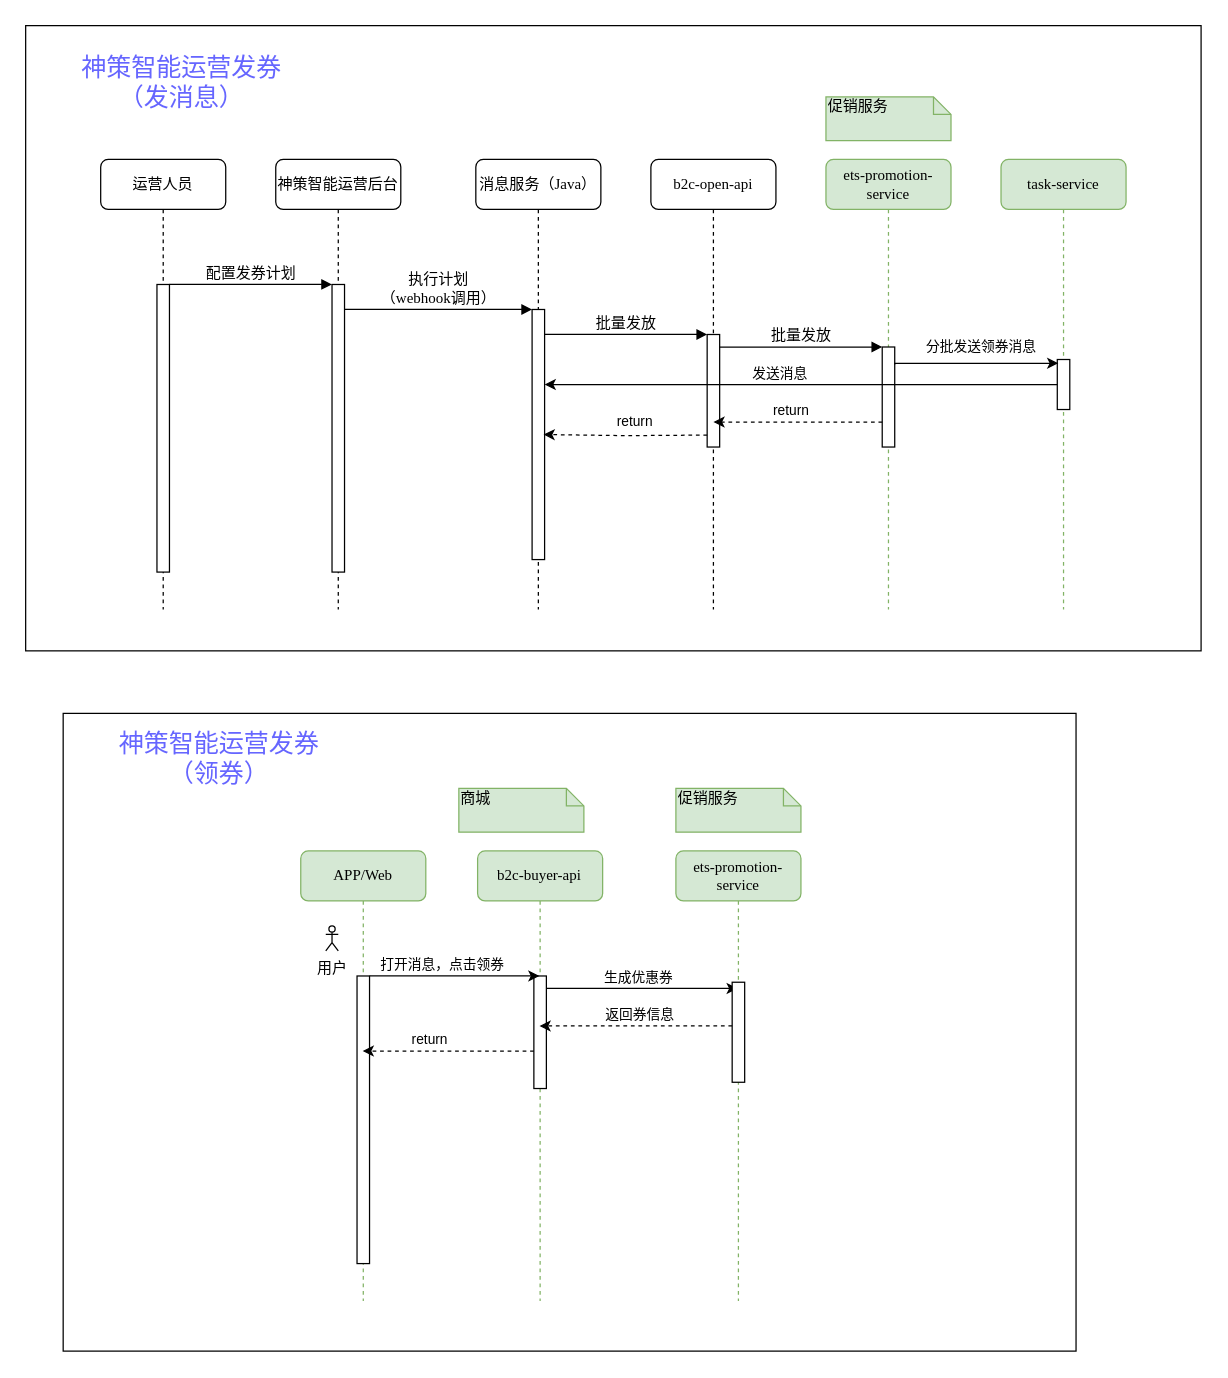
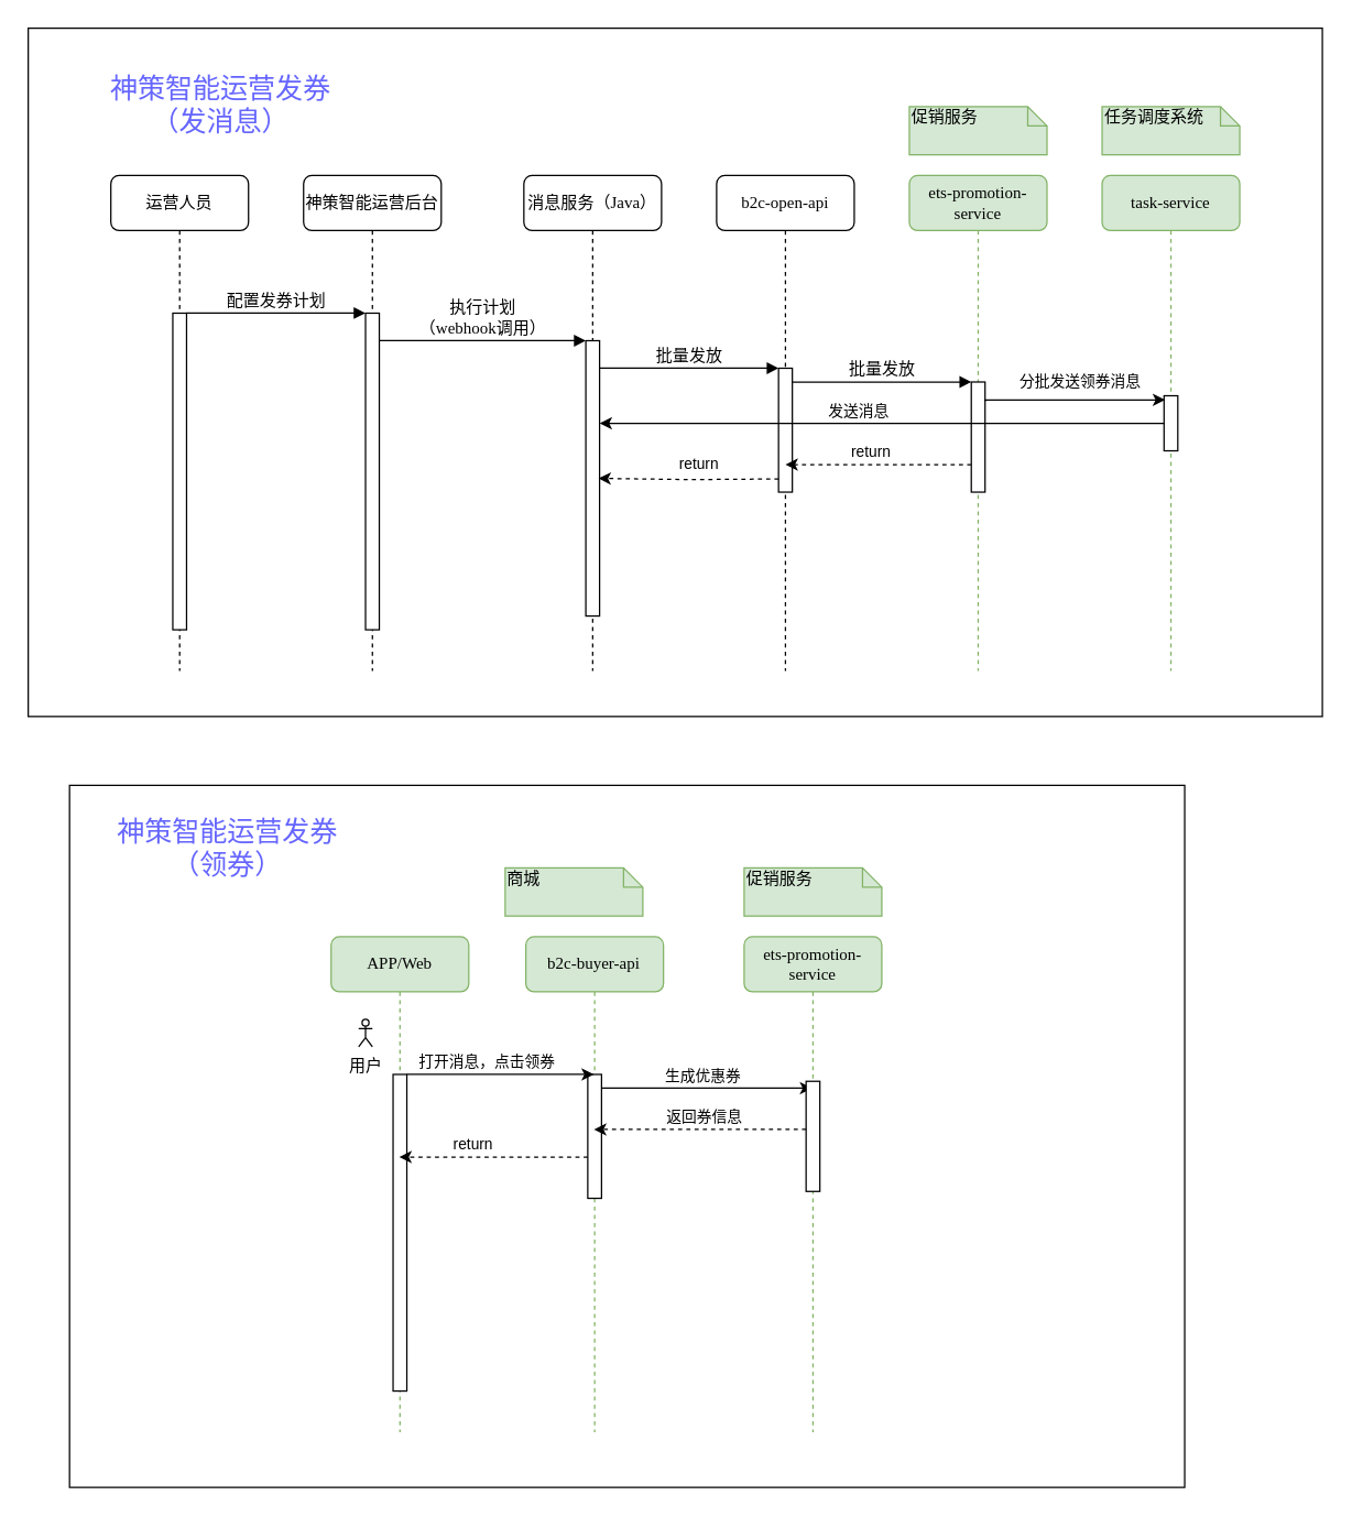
- <mxCell id="47" value="神策智能运营发券&lt;div&gt;（发消息）&lt;/div&gt;" style="text;html=1;align=center;verticalAlign=middle;whiteSpace=wrap;rounded=0;fontSize=20;fontColor=#6666FF;" vertex="1" parent="1"><mxGeometry x="60" y="40" width="170" height="50" as="geometry" /></mxCell>
+ <mxCell id="47" value="神策智能运营发券&lt;div&gt;（发消息）&lt;/div&gt;" style="text;html=1;align=center;verticalAlign=middle;whiteSpace=wrap;rounded=0;fontSize=20;fontColor=#6666FF;" vertex="1" parent="1"><mxGeometry x="75" y="50" width="170" height="50" as="geometry" /></mxCell>
+ <mxCell id="21" value="任务调度系统" style="shape=note;whiteSpace=wrap;html=1;size=14;verticalAlign=top;align=left;spacingTop=-6;rounded=0;shadow=0;comic=0;labelBackgroundColor=none;strokeWidth=1;fontFamily=Verdana;fontSize=12;fillColor=#d5e8d4;strokeColor=#82b366;" parent="1" vertex="1"><mxGeometry x="800" y="77" width="100" height="35" as="geometry" /></mxCell>
- <mxCell id="48" value="神策智能运营发券&lt;div&gt;（领券）&lt;/div&gt;" style="text;html=1;align=center;verticalAlign=middle;whiteSpace=wrap;rounded=0;fontSize=20;fontColor=#6666FF;" vertex="1" parent="1"><mxGeometry x="90" y="580" width="170" height="50" as="geometry" /></mxCell>
+ <mxCell id="48" value="神策智能运营发券&lt;div&gt;（领券）&lt;/div&gt;" style="text;html=1;align=center;verticalAlign=middle;whiteSpace=wrap;rounded=0;fontSize=20;fontColor=#6666FF;" vertex="1" parent="1"><mxGeometry x="80" y="590" width="170" height="50" as="geometry" /></mxCell>
